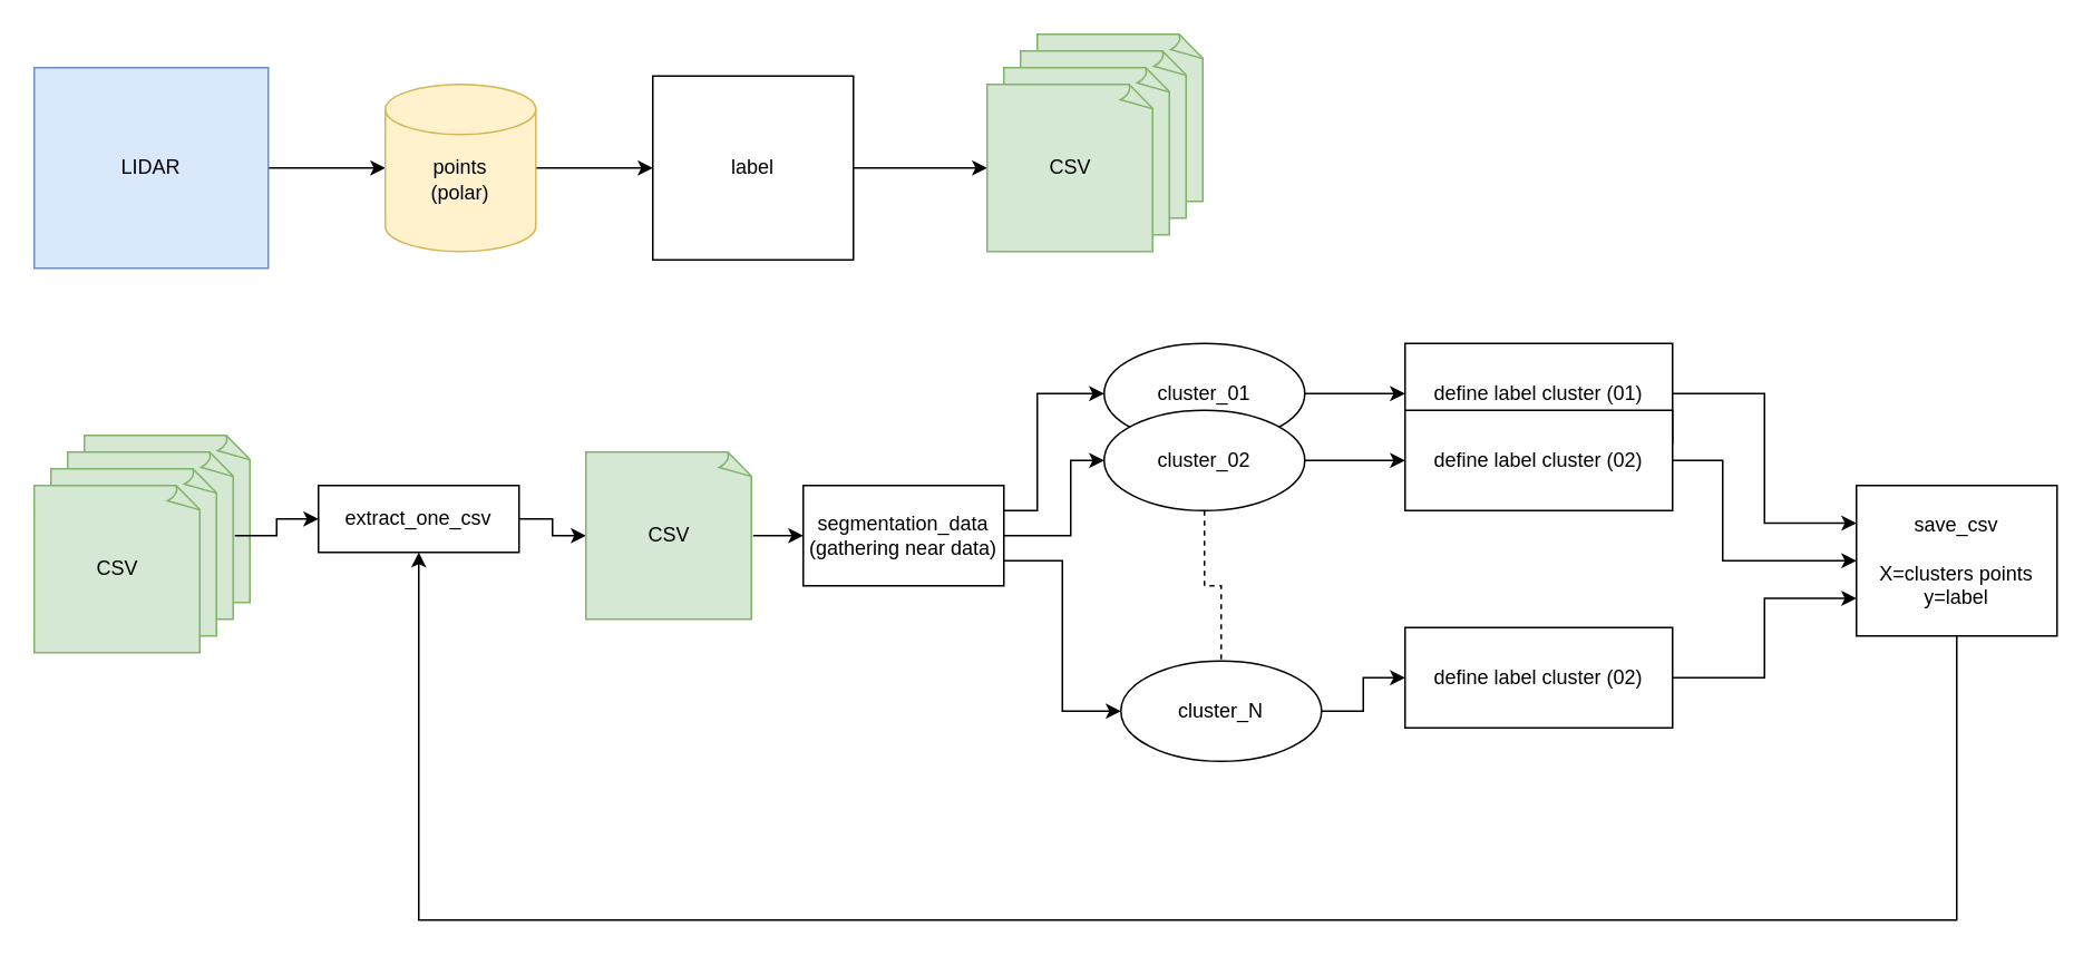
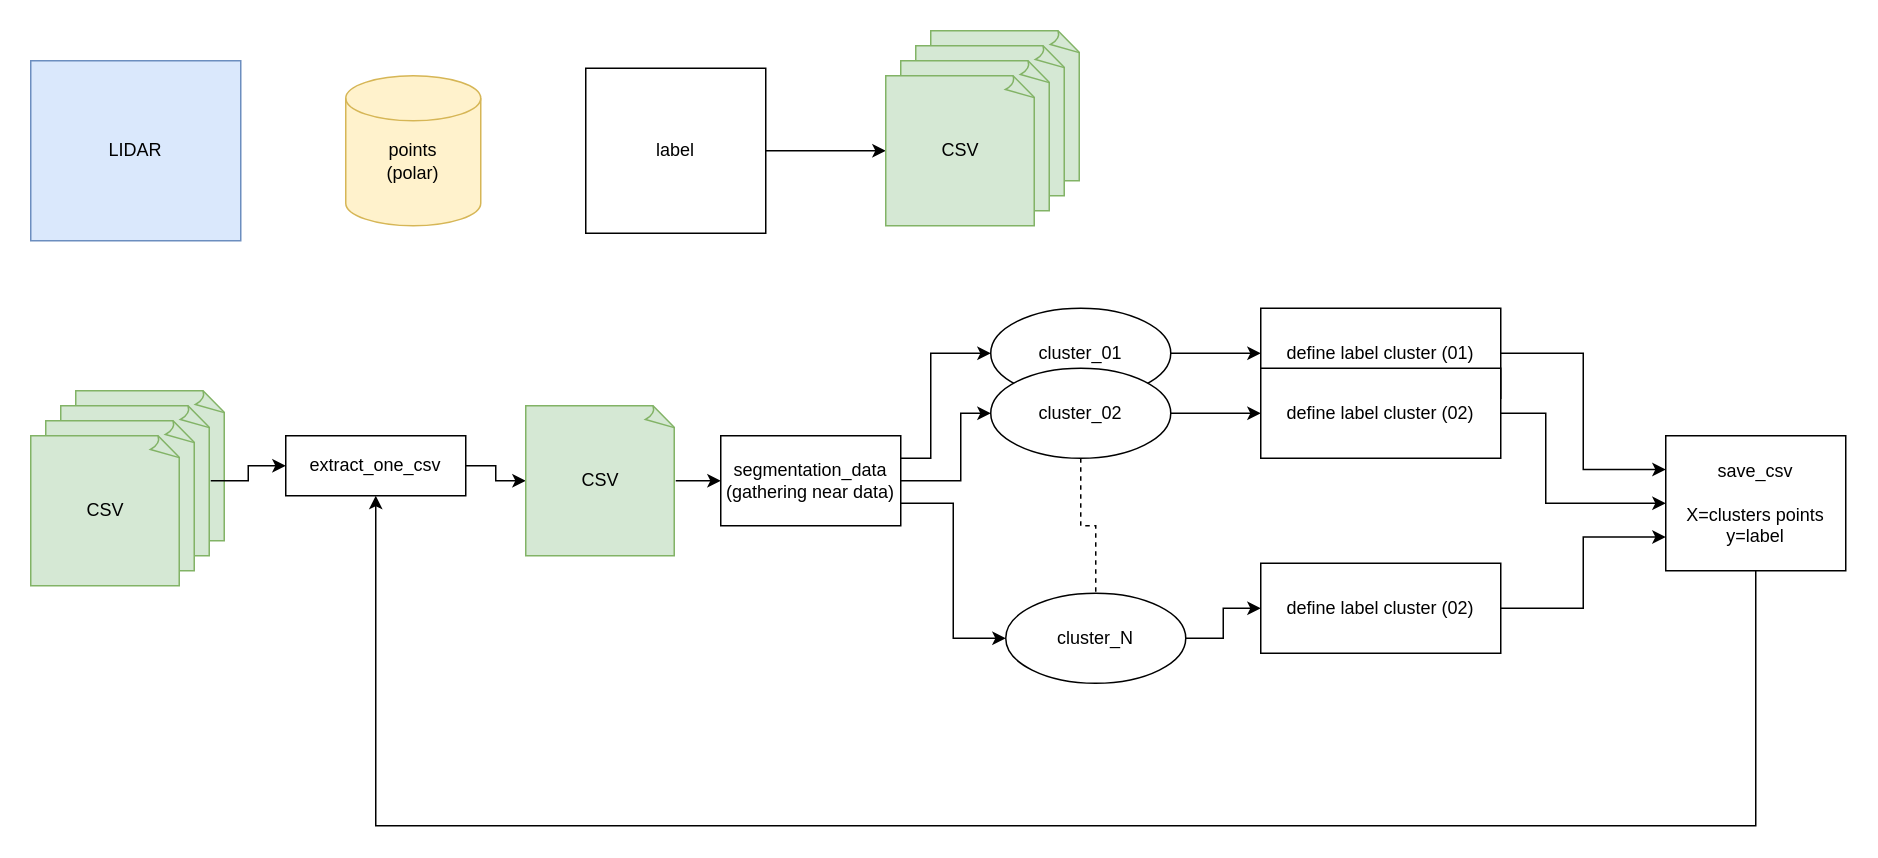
- <mxCell id="2" style="edgeStyle=orthogonalEdgeStyle;rounded=0;orthogonalLoop=1;jettySize=auto;html=1;exitX=1;exitY=0.5;exitDx=0;exitDy=0;" edge="1" parent="1" source="3" target="5"><mxGeometry relative="1" as="geometry" /></mxCell>
- <mxCell id="4" style="edgeStyle=orthogonalEdgeStyle;rounded=0;orthogonalLoop=1;jettySize=auto;html=1;entryX=0;entryY=0.5;entryDx=0;entryDy=0;" edge="1" parent="1" source="5" target="7"><mxGeometry relative="1" as="geometry" /></mxCell>
